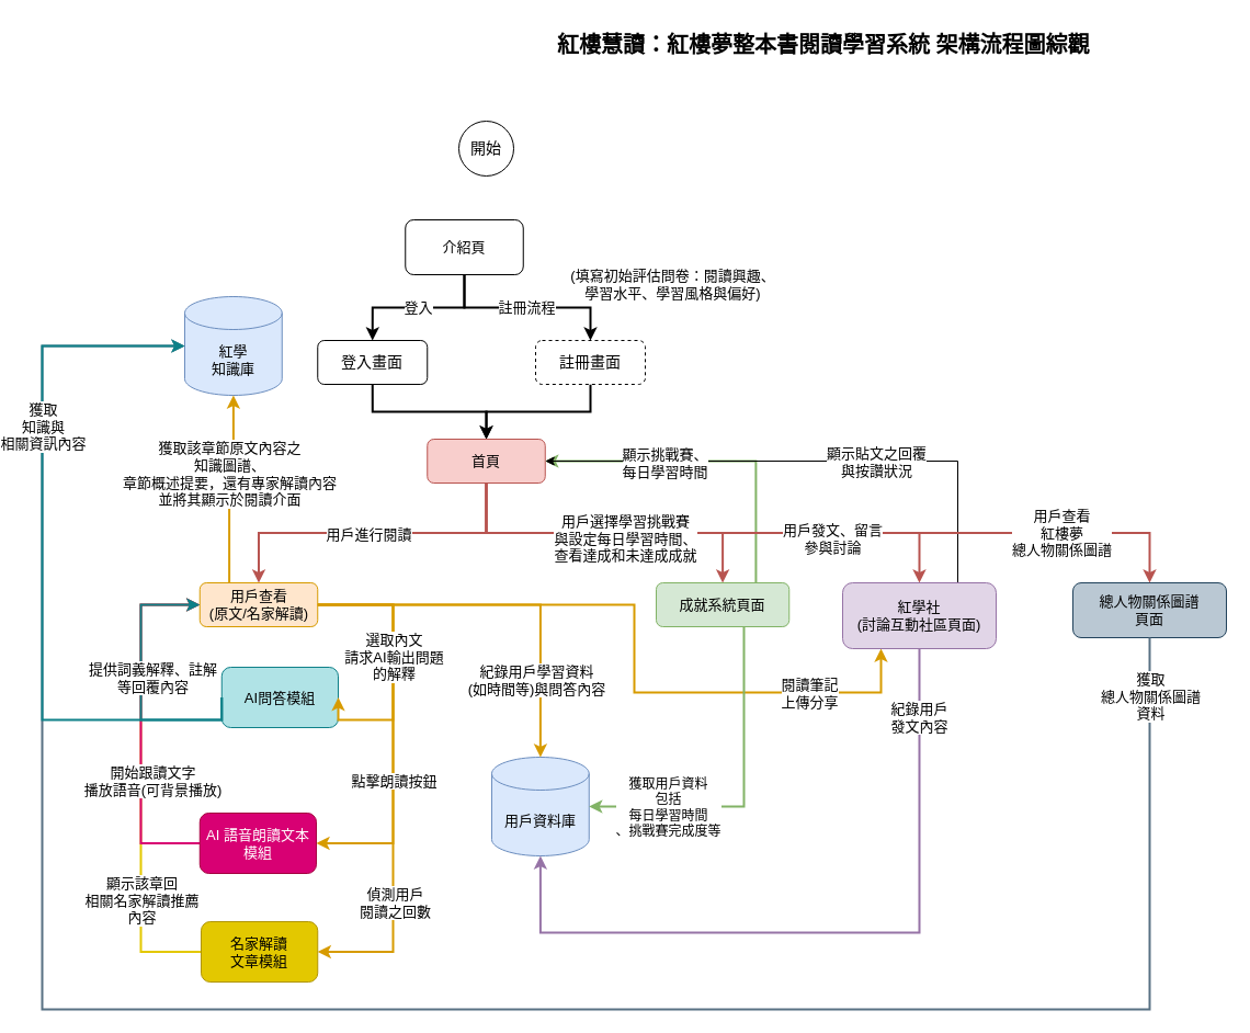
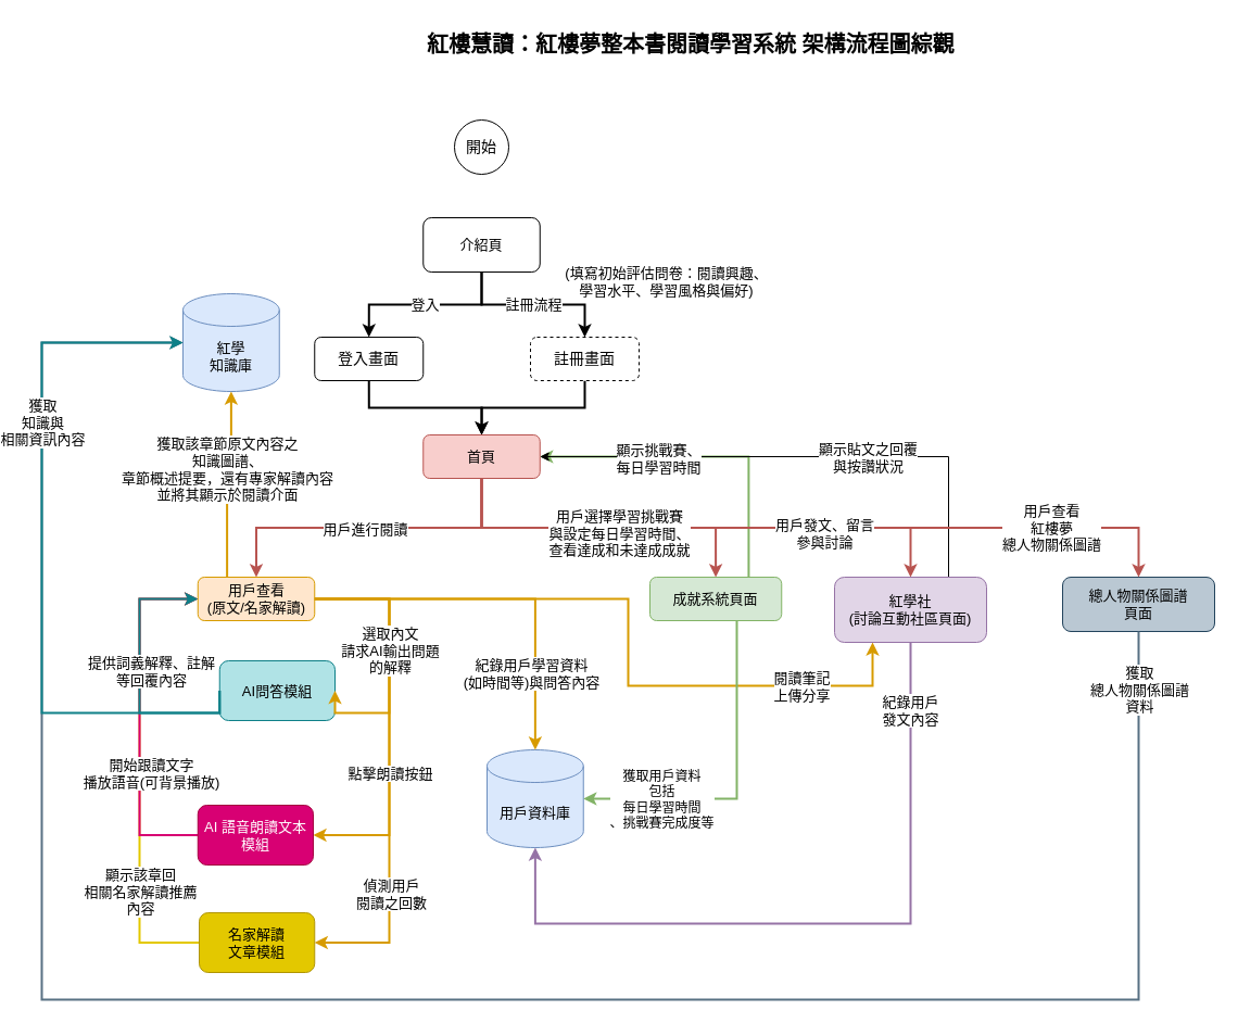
- <mxCell id="51" value="&lt;b&gt;紅樓慧讀：紅樓夢整本書閱讀學習系統 架構流程圖綜觀&amp;nbsp;&lt;/b&gt;" style="text;html=1;align=center;verticalAlign=middle;resizable=0;points=[];autosize=1;strokeColor=none;fillColor=none;fontSize=20;" parent="1" vertex="1"><mxGeometry x="480" y="20" width="510" height="40" as="geometry" /></mxCell>
+ <mxCell id="51" value="&lt;b&gt;紅樓慧讀：紅樓夢整本書閱讀學習系統 架構流程圖綜觀&amp;nbsp;&lt;/b&gt;" style="text;html=1;align=center;verticalAlign=middle;resizable=0;points=[];autosize=1;strokeColor=none;fillColor=none;fontSize=20;" parent="1" vertex="1"><mxGeometry x="365" y="20" width="510" height="40" as="geometry" /></mxCell>
- <mxCell id="11" value="介紹頁" style="rounded=1;whiteSpace=wrap;html=1;fontSize=13;" parent="1" vertex="1"><mxGeometry x="351.25" y="200" width="107.5" height="50" as="geometry" /></mxCell>
+ <mxCell id="11" value="介紹頁" style="rounded=1;whiteSpace=wrap;html=1;fontSize=13;" parent="1" vertex="1"><mxGeometry x="371.25" y="200" width="107.5" height="50" as="geometry" /></mxCell>
